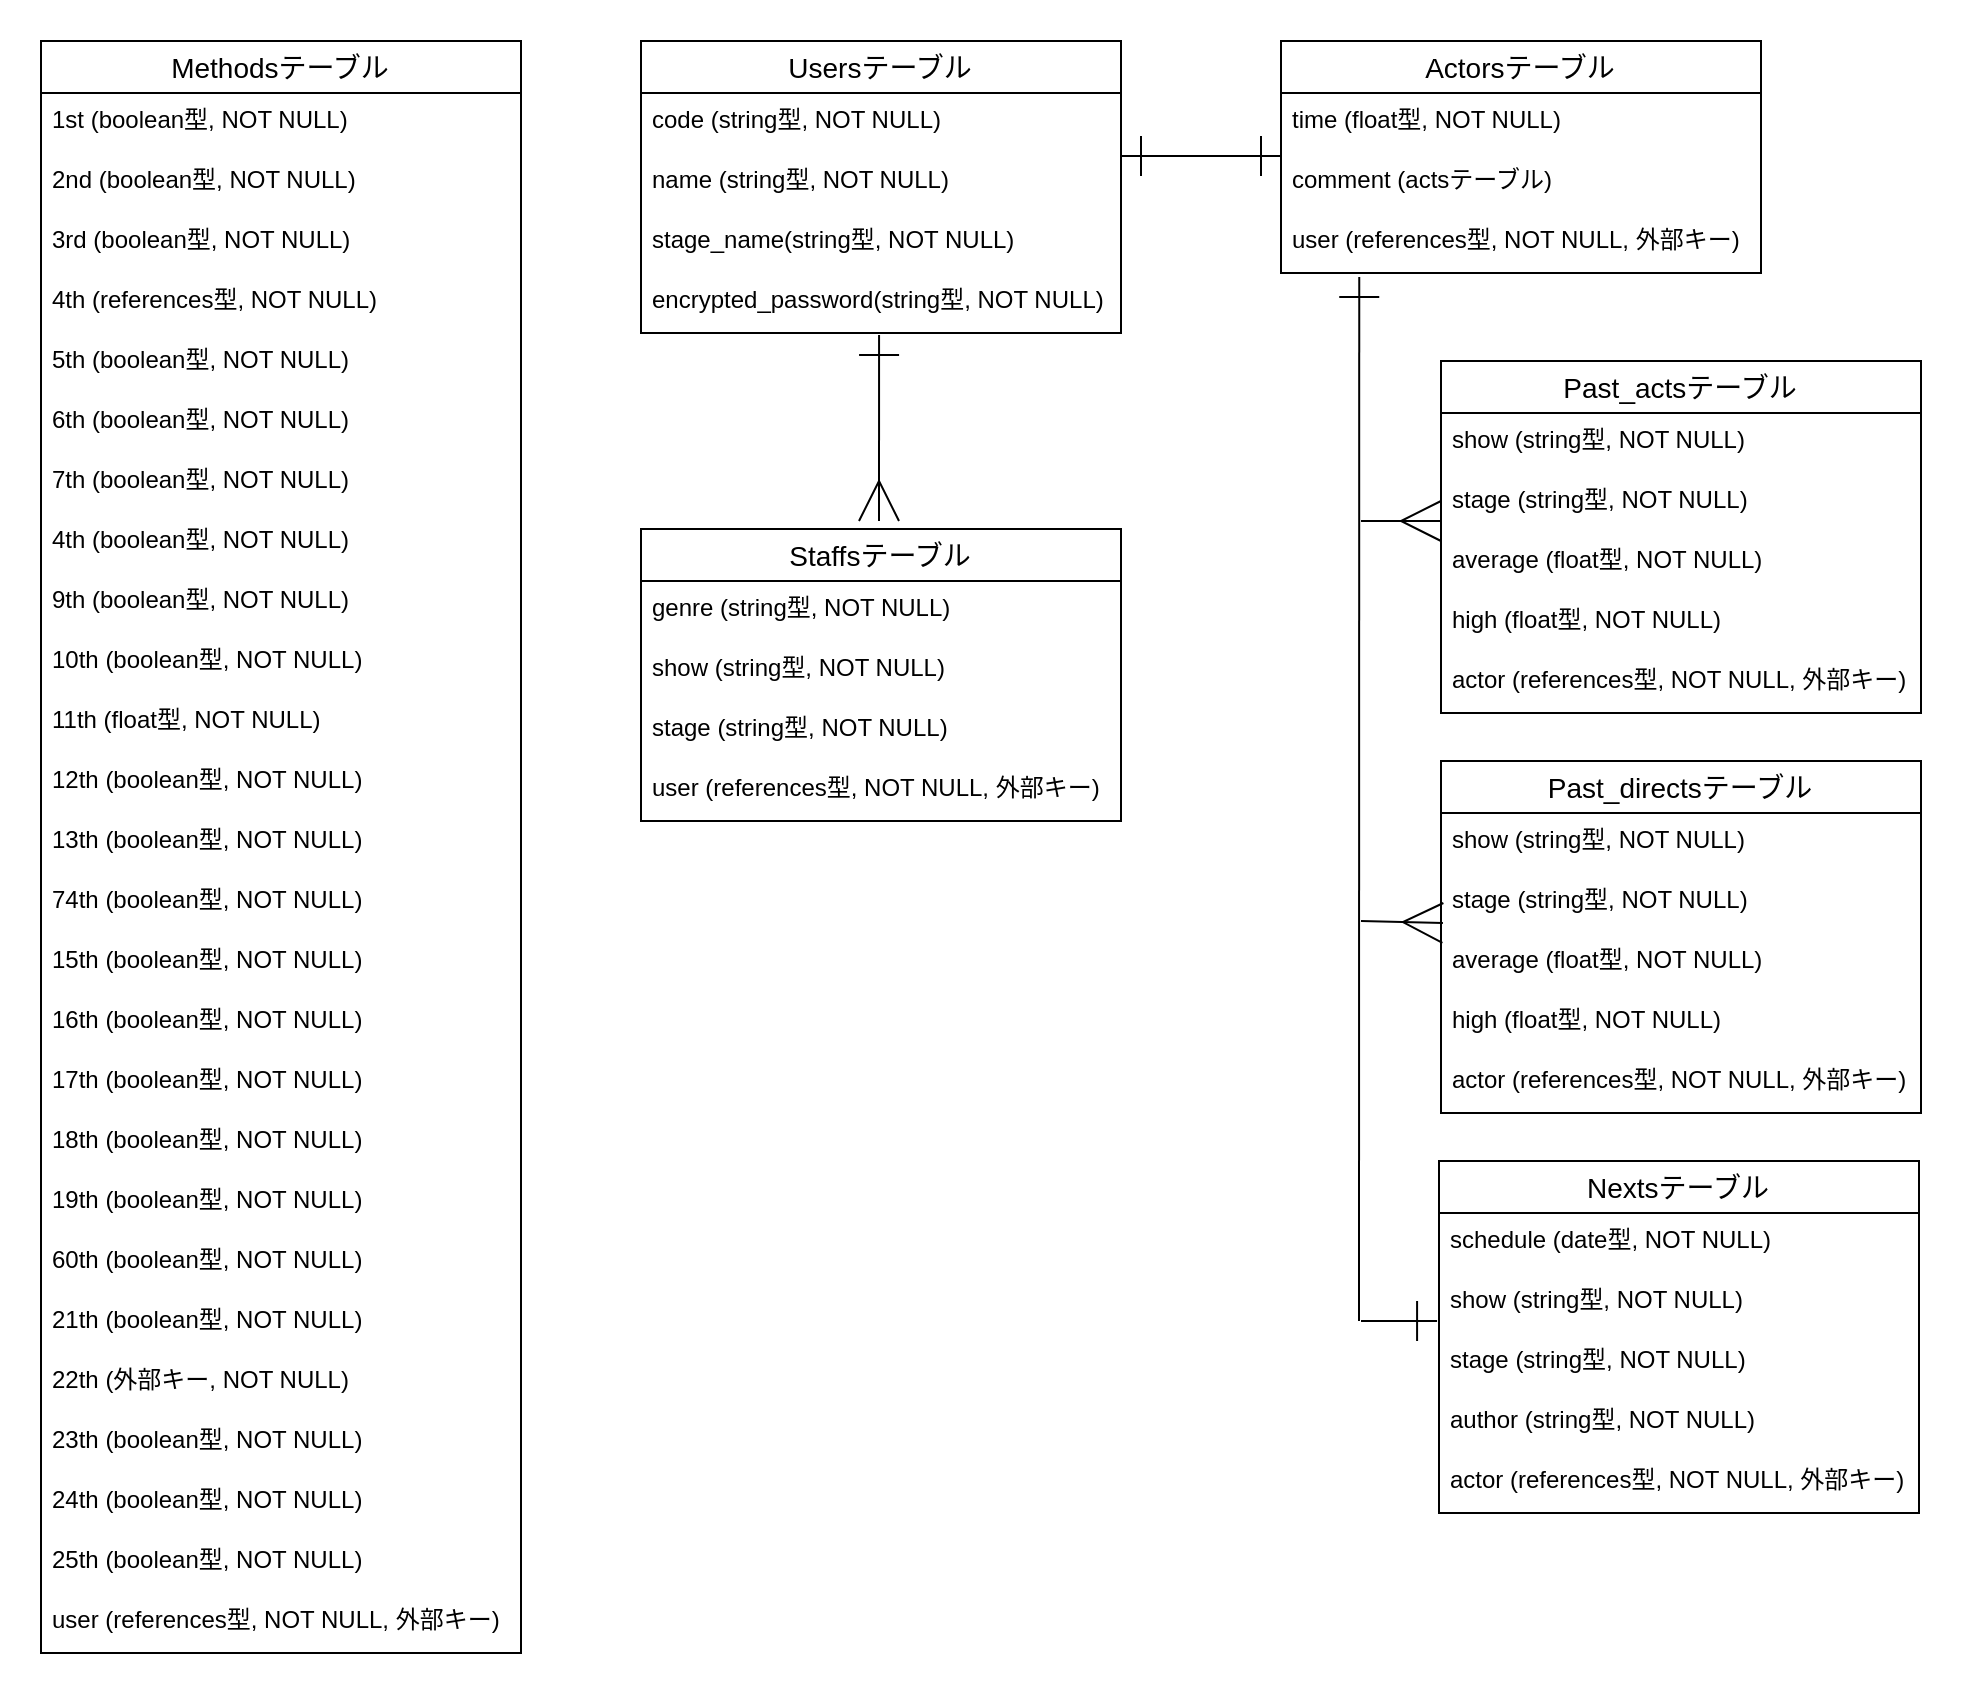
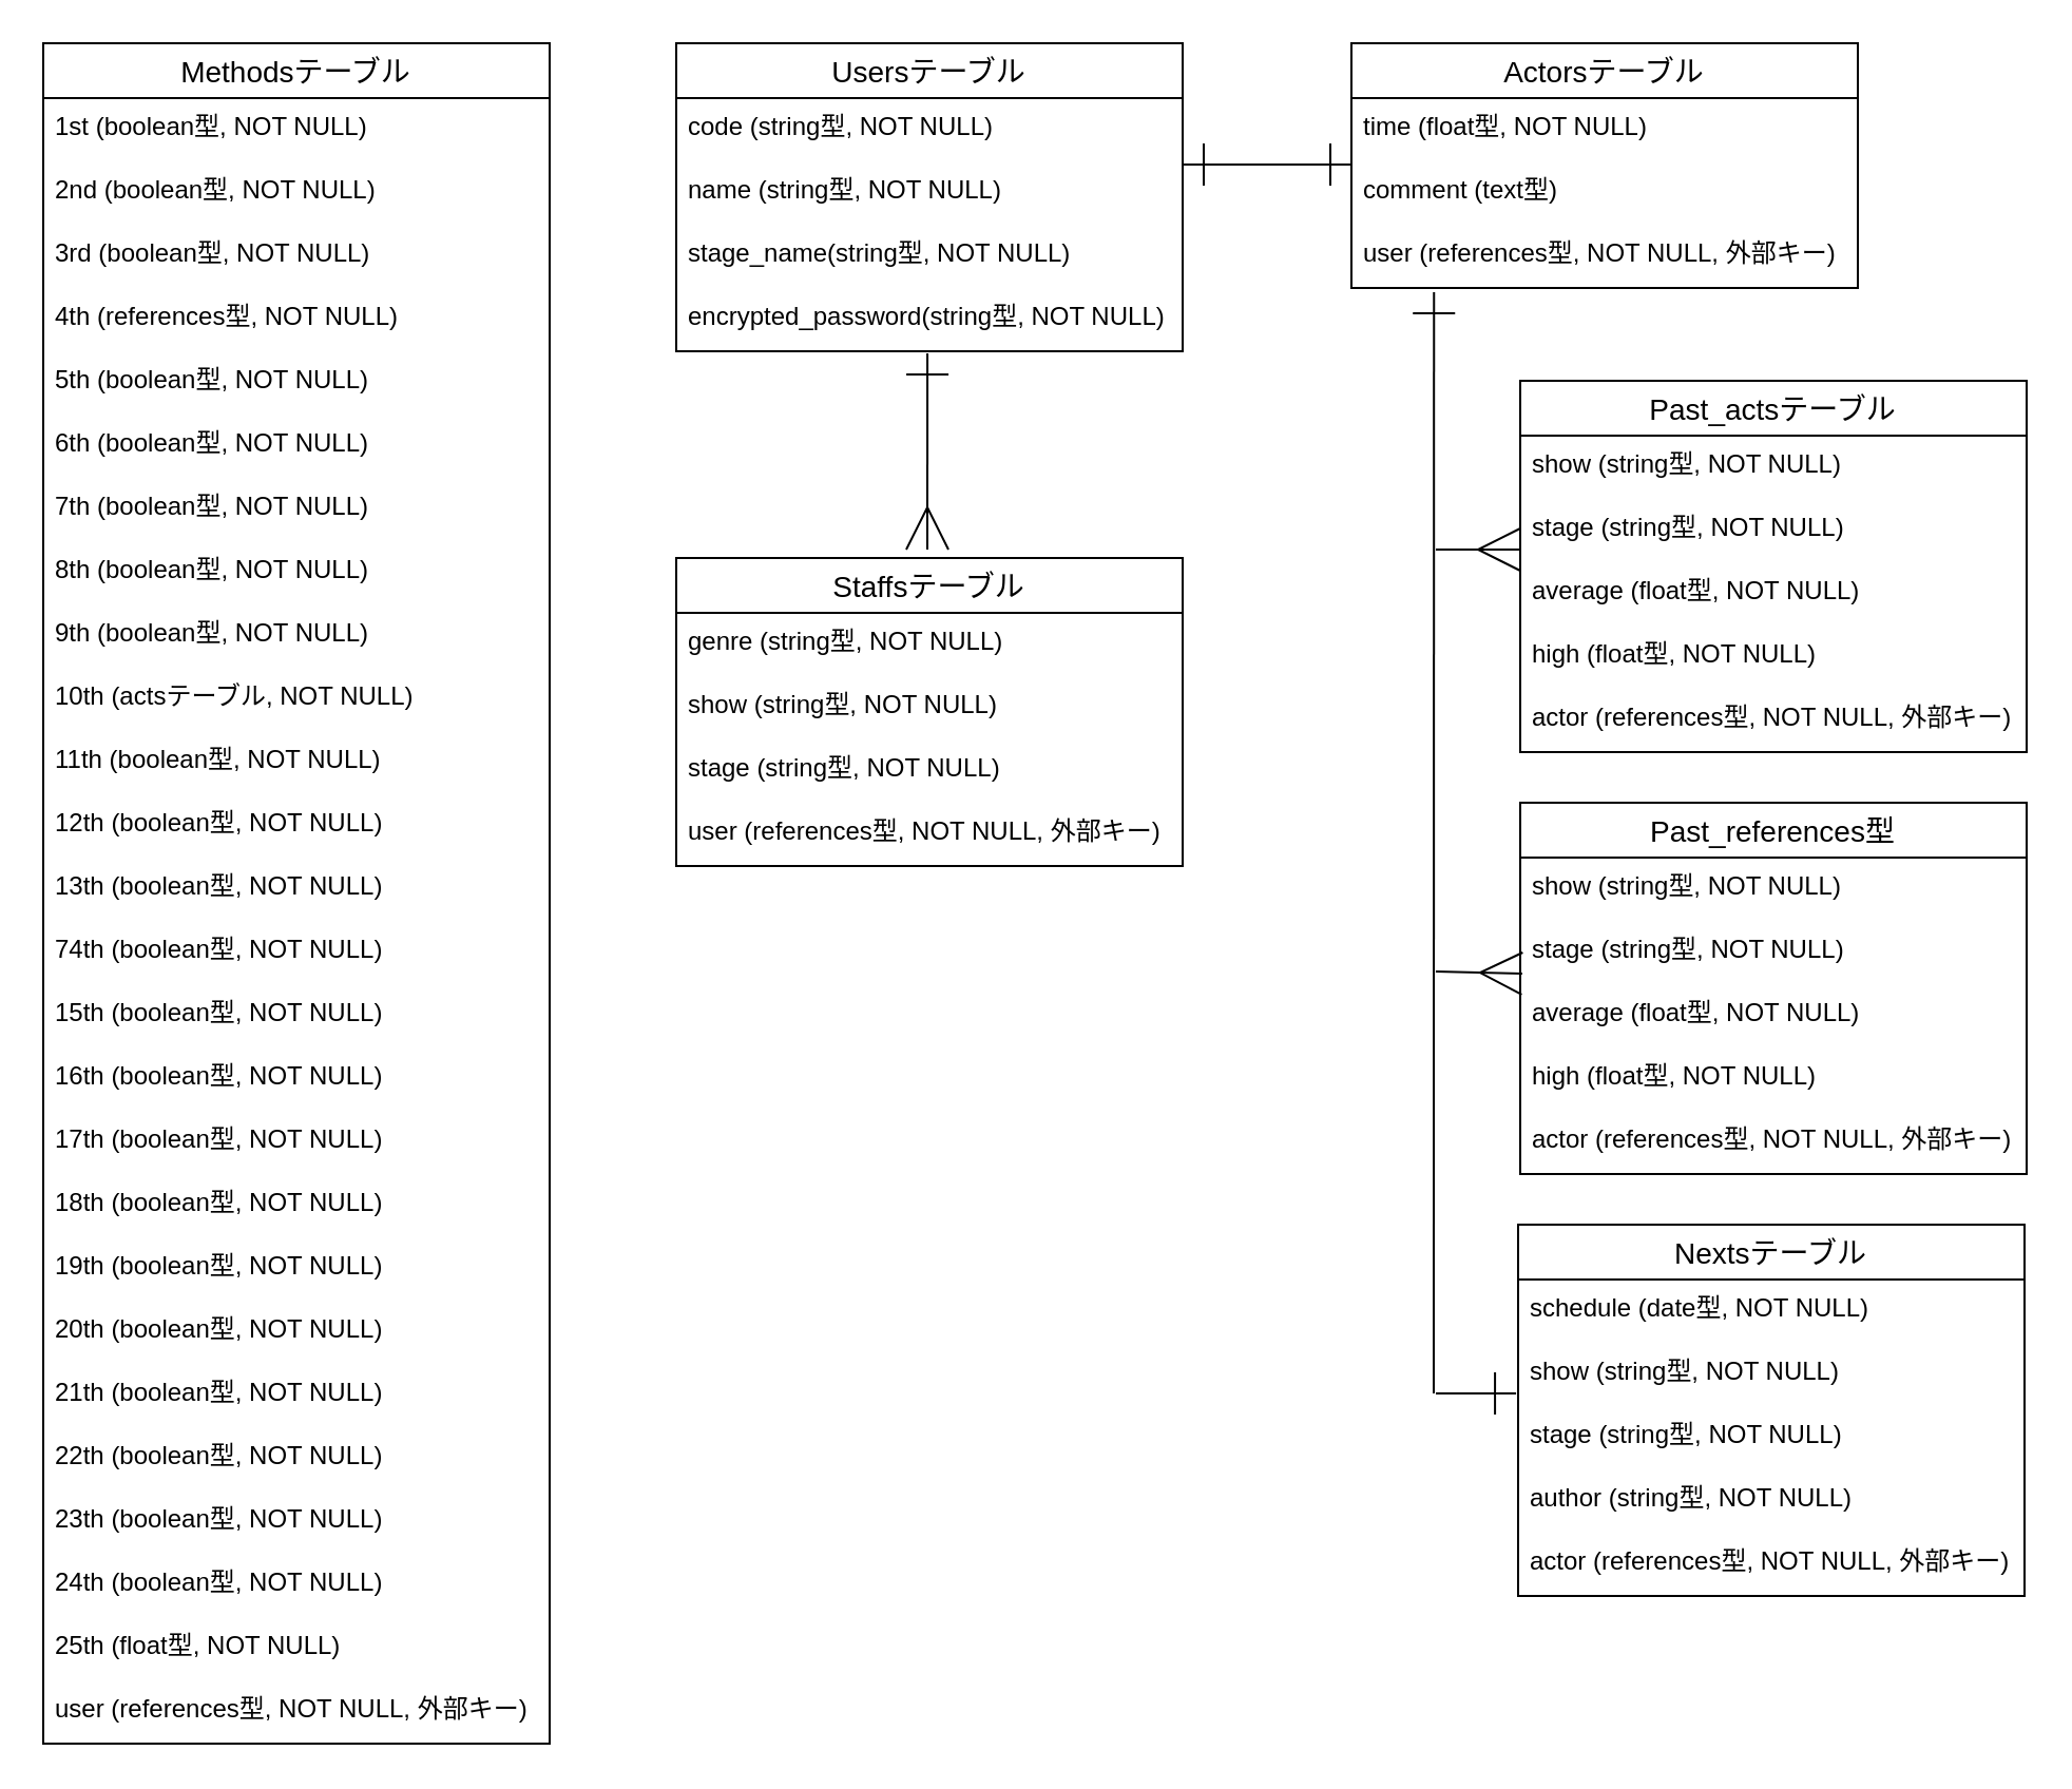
- <mxCell id="41" value="comment (actsテーブル)" style="text;strokeColor=none;fillColor=none;spacingLeft=4;spacingRight=4;overflow=hidden;rotatable=0;points=[[0,0.5],[1,0.5]];portConstraint=eastwest;fontSize=12;" vertex="1" parent="39"><mxGeometry y="56" width="240" height="30" as="geometry" /></mxCell>
+ <mxCell id="41" value="comment (text型)" style="text;strokeColor=none;fillColor=none;spacingLeft=4;spacingRight=4;overflow=hidden;rotatable=0;points=[[0,0.5],[1,0.5]];portConstraint=eastwest;fontSize=12;" vertex="1" parent="39"><mxGeometry y="56" width="240" height="30" as="geometry" /></mxCell>
- <mxCell id="15" value="4th (boolean型, NOT NULL)" style="text;strokeColor=none;fillColor=none;spacingLeft=4;spacingRight=4;overflow=hidden;rotatable=0;points=[[0,0.5],[1,0.5]];portConstraint=eastwest;fontSize=12;" vertex="1" parent="7"><mxGeometry y="236" width="240" height="30" as="geometry" /></mxCell>
+ <mxCell id="15" value="8th (boolean型, NOT NULL)" style="text;strokeColor=none;fillColor=none;spacingLeft=4;spacingRight=4;overflow=hidden;rotatable=0;points=[[0,0.5],[1,0.5]];portConstraint=eastwest;fontSize=12;" vertex="1" parent="7"><mxGeometry y="236" width="240" height="30" as="geometry" /></mxCell>
- <mxCell id="17" value="10th (boolean型, NOT NULL)" style="text;strokeColor=none;fillColor=none;spacingLeft=4;spacingRight=4;overflow=hidden;rotatable=0;points=[[0,0.5],[1,0.5]];portConstraint=eastwest;fontSize=12;" vertex="1" parent="7"><mxGeometry y="296" width="240" height="30" as="geometry" /></mxCell>
+ <mxCell id="17" value="10th (actsテーブル, NOT NULL)" style="text;strokeColor=none;fillColor=none;spacingLeft=4;spacingRight=4;overflow=hidden;rotatable=0;points=[[0,0.5],[1,0.5]];portConstraint=eastwest;fontSize=12;" vertex="1" parent="7"><mxGeometry y="296" width="240" height="30" as="geometry" /></mxCell>
- <mxCell id="18" value="11th (float型, NOT NULL)" style="text;strokeColor=none;fillColor=none;spacingLeft=4;spacingRight=4;overflow=hidden;rotatable=0;points=[[0,0.5],[1,0.5]];portConstraint=eastwest;fontSize=12;" vertex="1" parent="7"><mxGeometry y="326" width="240" height="30" as="geometry" /></mxCell>
+ <mxCell id="18" value="11th (boolean型, NOT NULL)" style="text;strokeColor=none;fillColor=none;spacingLeft=4;spacingRight=4;overflow=hidden;rotatable=0;points=[[0,0.5],[1,0.5]];portConstraint=eastwest;fontSize=12;" vertex="1" parent="7"><mxGeometry y="326" width="240" height="30" as="geometry" /></mxCell>
- <mxCell id="49" value="Past_directsテーブル" style="swimlane;fontStyle=0;childLayout=stackLayout;horizontal=1;startSize=26;horizontalStack=0;resizeParent=1;resizeParentMax=0;resizeLast=0;collapsible=1;marginBottom=0;align=center;fontSize=14;" vertex="1" parent="1"><mxGeometry x="720" y="380" width="240" height="176" as="geometry" /></mxCell>
+ <mxCell id="49" value="Past_references型" style="swimlane;fontStyle=0;childLayout=stackLayout;horizontal=1;startSize=26;horizontalStack=0;resizeParent=1;resizeParentMax=0;resizeLast=0;collapsible=1;marginBottom=0;align=center;fontSize=14;" vertex="1" parent="1"><mxGeometry x="720" y="380" width="240" height="176" as="geometry" /></mxCell>
- <mxCell id="27" value="60th (boolean型, NOT NULL)" style="text;strokeColor=none;fillColor=none;spacingLeft=4;spacingRight=4;overflow=hidden;rotatable=0;points=[[0,0.5],[1,0.5]];portConstraint=eastwest;fontSize=12;" vertex="1" parent="7"><mxGeometry y="596" width="240" height="30" as="geometry" /></mxCell>
+ <mxCell id="27" value="20th (boolean型, NOT NULL)" style="text;strokeColor=none;fillColor=none;spacingLeft=4;spacingRight=4;overflow=hidden;rotatable=0;points=[[0,0.5],[1,0.5]];portConstraint=eastwest;fontSize=12;" vertex="1" parent="7"><mxGeometry y="596" width="240" height="30" as="geometry" /></mxCell>
- <mxCell id="29" value="22th (外部キー, NOT NULL)" style="text;strokeColor=none;fillColor=none;spacingLeft=4;spacingRight=4;overflow=hidden;rotatable=0;points=[[0,0.5],[1,0.5]];portConstraint=eastwest;fontSize=12;" vertex="1" parent="7"><mxGeometry y="656" width="240" height="30" as="geometry" /></mxCell>
+ <mxCell id="29" value="22th (boolean型, NOT NULL)" style="text;strokeColor=none;fillColor=none;spacingLeft=4;spacingRight=4;overflow=hidden;rotatable=0;points=[[0,0.5],[1,0.5]];portConstraint=eastwest;fontSize=12;" vertex="1" parent="7"><mxGeometry y="656" width="240" height="30" as="geometry" /></mxCell>
- <mxCell id="32" value="25th (boolean型, NOT NULL)" style="text;strokeColor=none;fillColor=none;spacingLeft=4;spacingRight=4;overflow=hidden;rotatable=0;points=[[0,0.5],[1,0.5]];portConstraint=eastwest;fontSize=12;" vertex="1" parent="7"><mxGeometry y="746" width="240" height="30" as="geometry" /></mxCell>
+ <mxCell id="32" value="25th (float型, NOT NULL)" style="text;strokeColor=none;fillColor=none;spacingLeft=4;spacingRight=4;overflow=hidden;rotatable=0;points=[[0,0.5],[1,0.5]];portConstraint=eastwest;fontSize=12;" vertex="1" parent="7"><mxGeometry y="746" width="240" height="30" as="geometry" /></mxCell>
